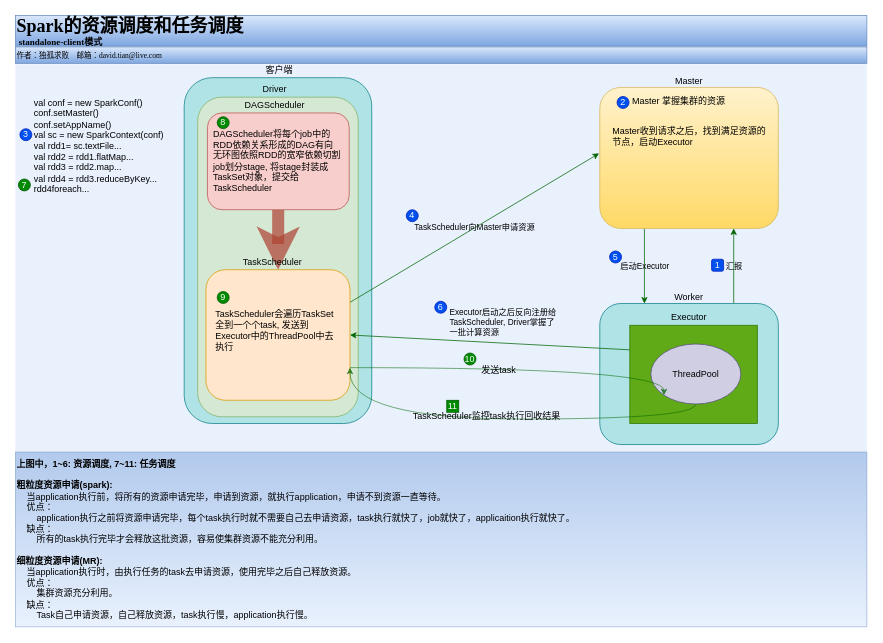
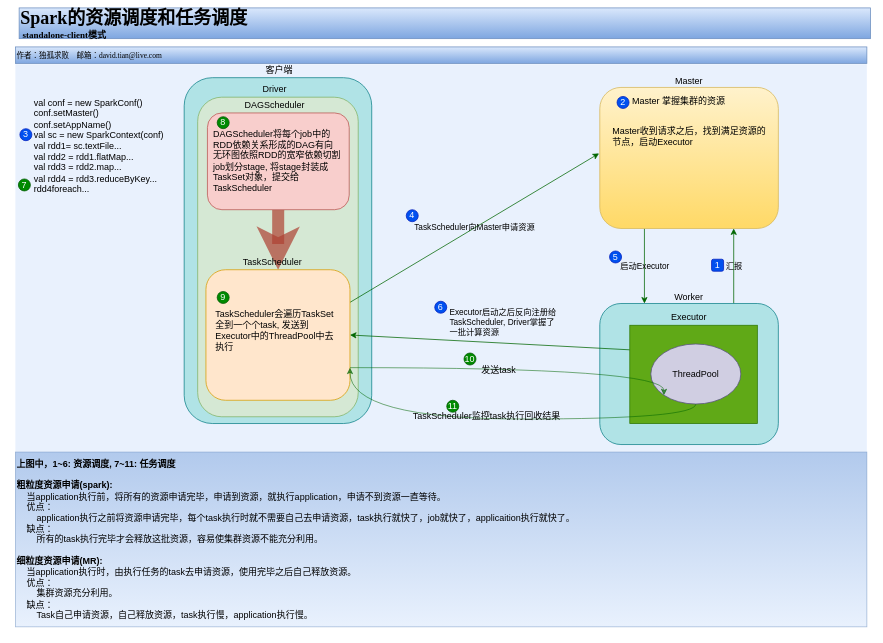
- <mxCell id="43" value="&lt;div&gt;&lt;b&gt;&lt;font style=&quot;font-size: 24px&quot;&gt;Spark的资源调度和任务调度&lt;/font&gt;&lt;/b&gt;&lt;/div&gt;&lt;b&gt;&amp;nbsp;standalone-client模式&lt;/b&gt;" style="text;html=1;strokeColor=#6c8ebf;fillColor=#dae8fc;align=left;verticalAlign=middle;whiteSpace=wrap;rounded=0;gradientColor=#7ea6e0;fontFamily=Comic Sans MS;" vertex="1" parent="1"><mxGeometry x="20" y="20" width="1135" height="41" as="geometry" /></mxCell>
+ <mxCell id="43" value="&lt;div&gt;&lt;b&gt;&lt;font style=&quot;font-size: 24px&quot;&gt;Spark的资源调度和任务调度&lt;/font&gt;&lt;/b&gt;&lt;/div&gt;&lt;b&gt;&amp;nbsp;standalone-client模式&lt;/b&gt;" style="text;html=1;strokeColor=#6c8ebf;fillColor=#dae8fc;align=left;verticalAlign=middle;whiteSpace=wrap;rounded=0;gradientColor=#7ea6e0;fontFamily=Comic Sans MS;" vertex="1" parent="1"><mxGeometry x="25" y="10" width="1135" height="41" as="geometry" /></mxCell>
- <mxCell id="42" value="11" style="whiteSpace=wrap;html=1;aspect=fixed;align=center;fillColor=#008a00;strokeColor=#005700;fontColor=#ffffff;rounded=0;" vertex="1" parent="1"><mxGeometry x="595" y="533" width="16" height="16" as="geometry" /></mxCell>
+ <mxCell id="42" value="11" style="ellipse;whiteSpace=wrap;html=1;aspect=fixed;align=center;fillColor=#008a00;strokeColor=#005700;fontColor=#ffffff;" vertex="1" parent="1"><mxGeometry x="595" y="533" width="16" height="16" as="geometry" /></mxCell>
